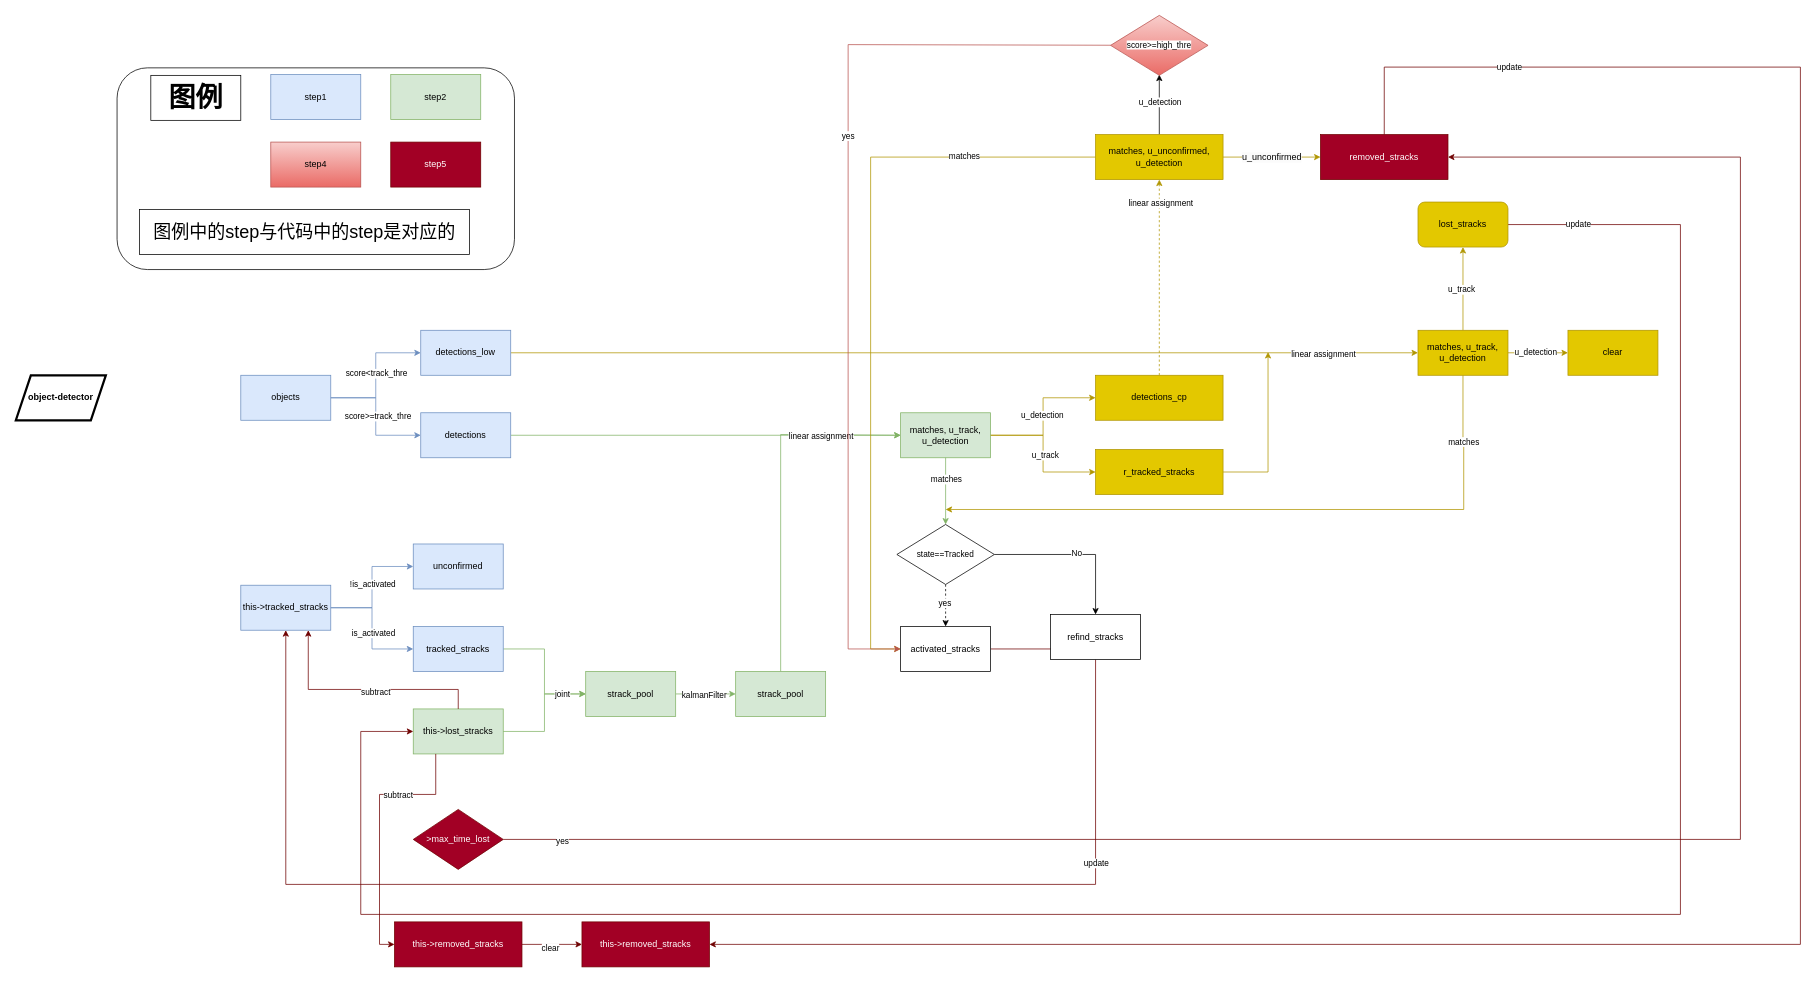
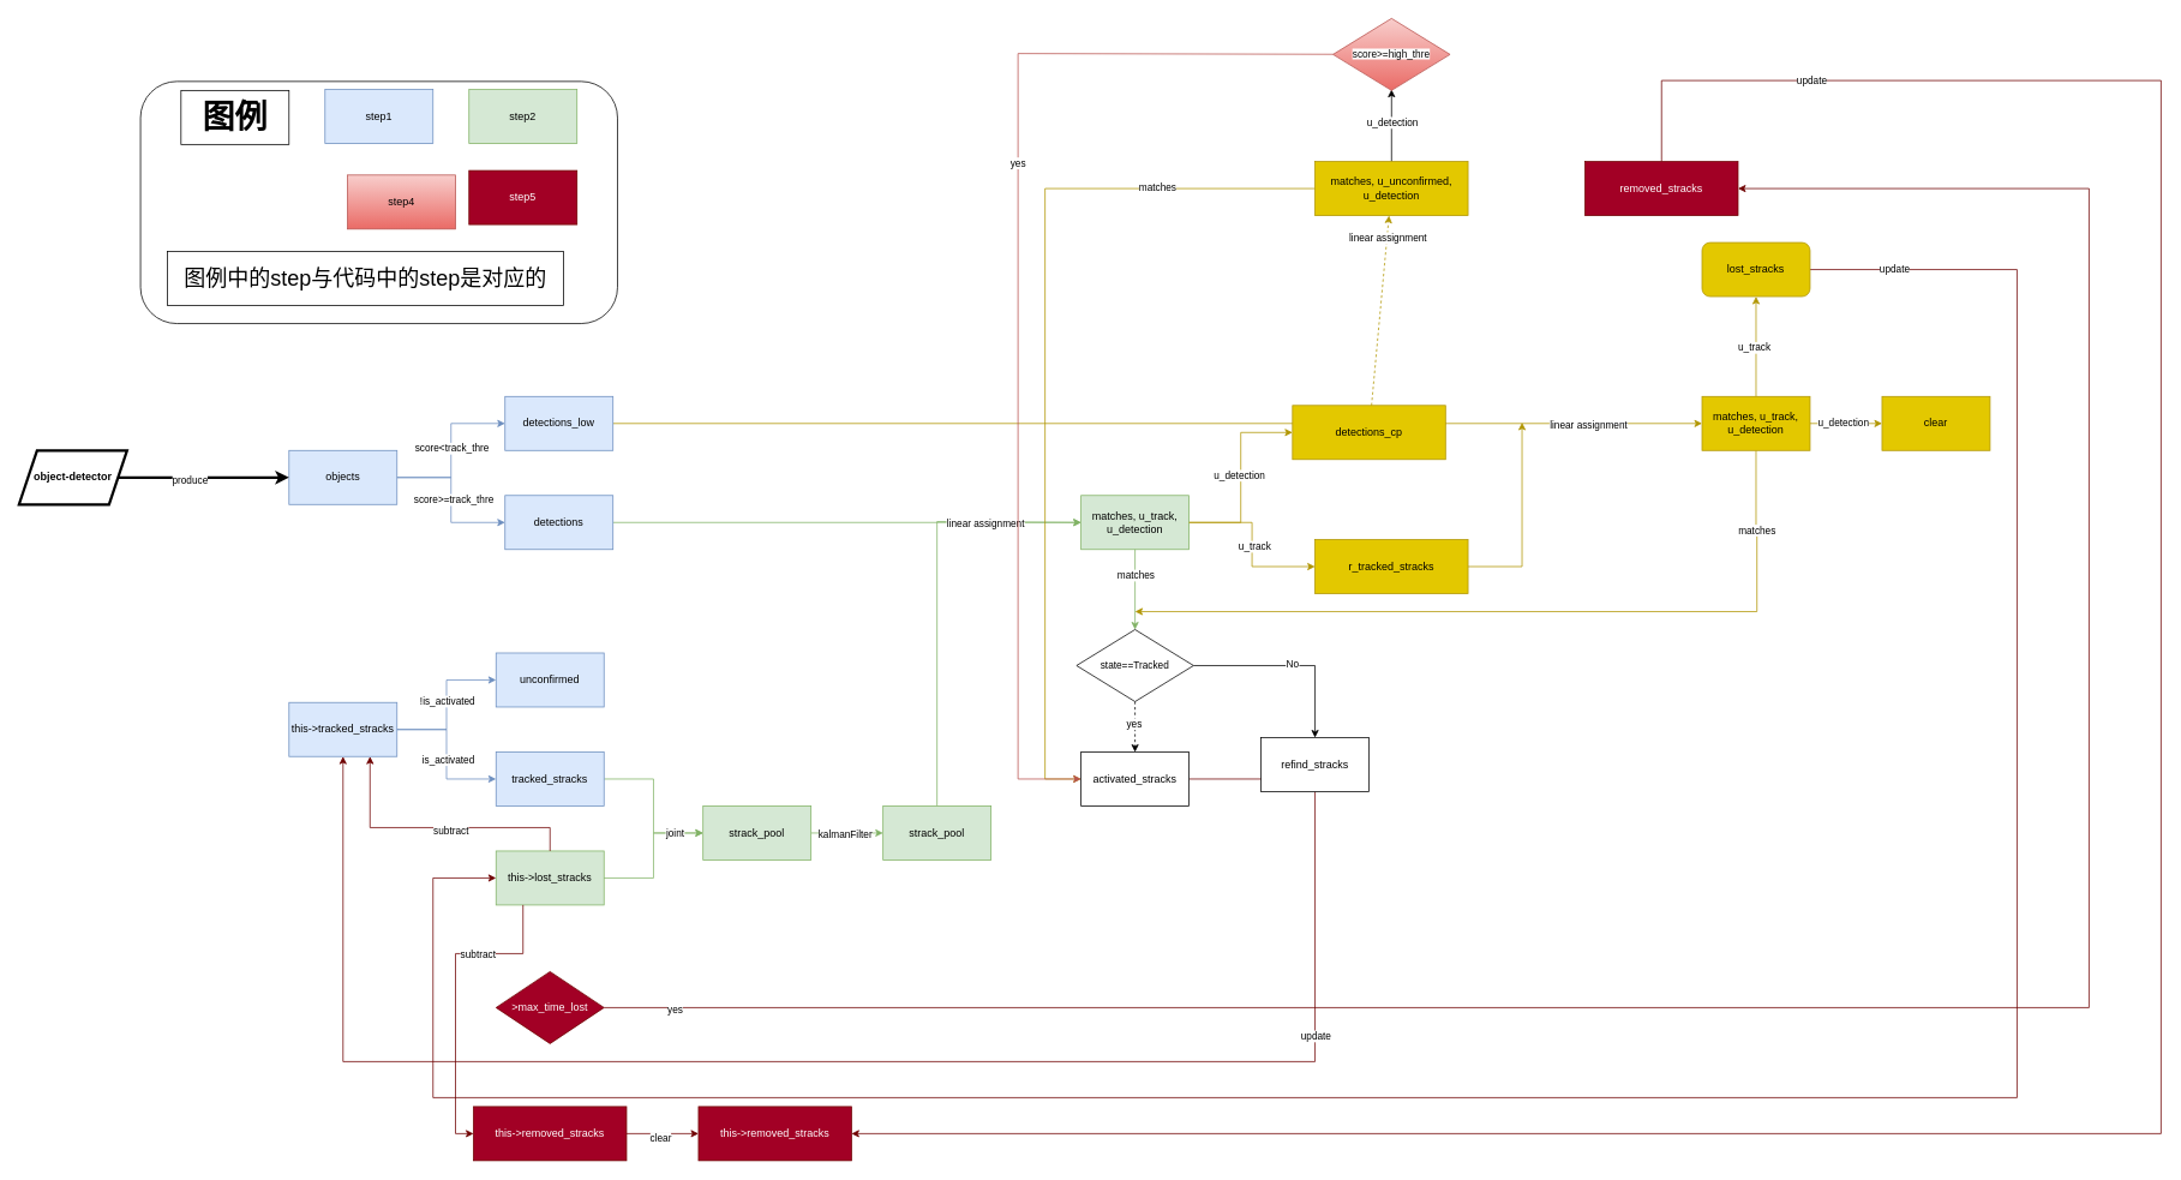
- <mxCell id="65" value="" style="edgeStyle=none;rounded=0;orthogonalLoop=1;jettySize=auto;html=1;fillColor=#e3c800;strokeColor=#B09500;" parent="1" source="69" target="72" edge="1"><mxGeometry relative="1" as="geometry" /></mxCell>
- <mxCell id="66" value="&lt;span style=&quot;font-size: 12px; text-wrap: wrap; background-color: rgb(251, 251, 251);&quot;&gt;u_unconfirmed&lt;/span&gt;" style="edgeLabel;html=1;align=center;verticalAlign=middle;resizable=0;points=[];" parent="65" vertex="1" connectable="0"><mxGeometry x="-0.013" relative="1" as="geometry"><mxPoint as="offset" /></mxGeometry></mxCell>
- <mxCell id="92" value="step4" style="rounded=0;whiteSpace=wrap;html=1;fillColor=#f8cecc;strokeColor=#b85450;gradientColor=#ea6b66;" vertex="1" parent="1"><mxGeometry x="360" y="189" width="120" height="60" as="geometry" /></mxCell>
+ <mxCell id="92" value="step4" style="rounded=0;whiteSpace=wrap;html=1;fillColor=#f8cecc;strokeColor=#b85450;gradientColor=#ea6b66;" vertex="1" parent="1"><mxGeometry x="385" y="194" width="120" height="60" as="geometry" /></mxCell>
+ <mxCell id="87" value="" style="edgeStyle=orthogonalEdgeStyle;rounded=0;orthogonalLoop=1;jettySize=auto;html=1;entryX=0;entryY=0.5;entryDx=0;entryDy=0;strokeWidth=3;" edge="1" parent="1" source="89" target="8"><mxGeometry relative="1" as="geometry" /></mxCell>
+ <mxCell id="88" value="produce" style="edgeLabel;html=1;align=center;verticalAlign=middle;resizable=0;points=[];" vertex="1" connectable="0" parent="87"><mxGeometry x="-0.172" y="-1" relative="1" as="geometry"><mxPoint y="1" as="offset" /></mxGeometry></mxCell>
- <mxCell id="37" value="&lt;div&gt;detections_cp&lt;/div&gt;" style="rounded=0;whiteSpace=wrap;html=1;fillColor=#e3c800;fontColor=#000000;strokeColor=#B09500;" parent="1" vertex="1"><mxGeometry x="1460" y="500" width="170" height="60" as="geometry" /></mxCell>
+ <mxCell id="37" value="&lt;div&gt;detections_cp&lt;/div&gt;" style="rounded=0;whiteSpace=wrap;html=1;fillColor=#e3c800;fontColor=#000000;strokeColor=#B09500;" parent="1" vertex="1"><mxGeometry x="1435" y="450" width="170" height="60" as="geometry" /></mxCell>
